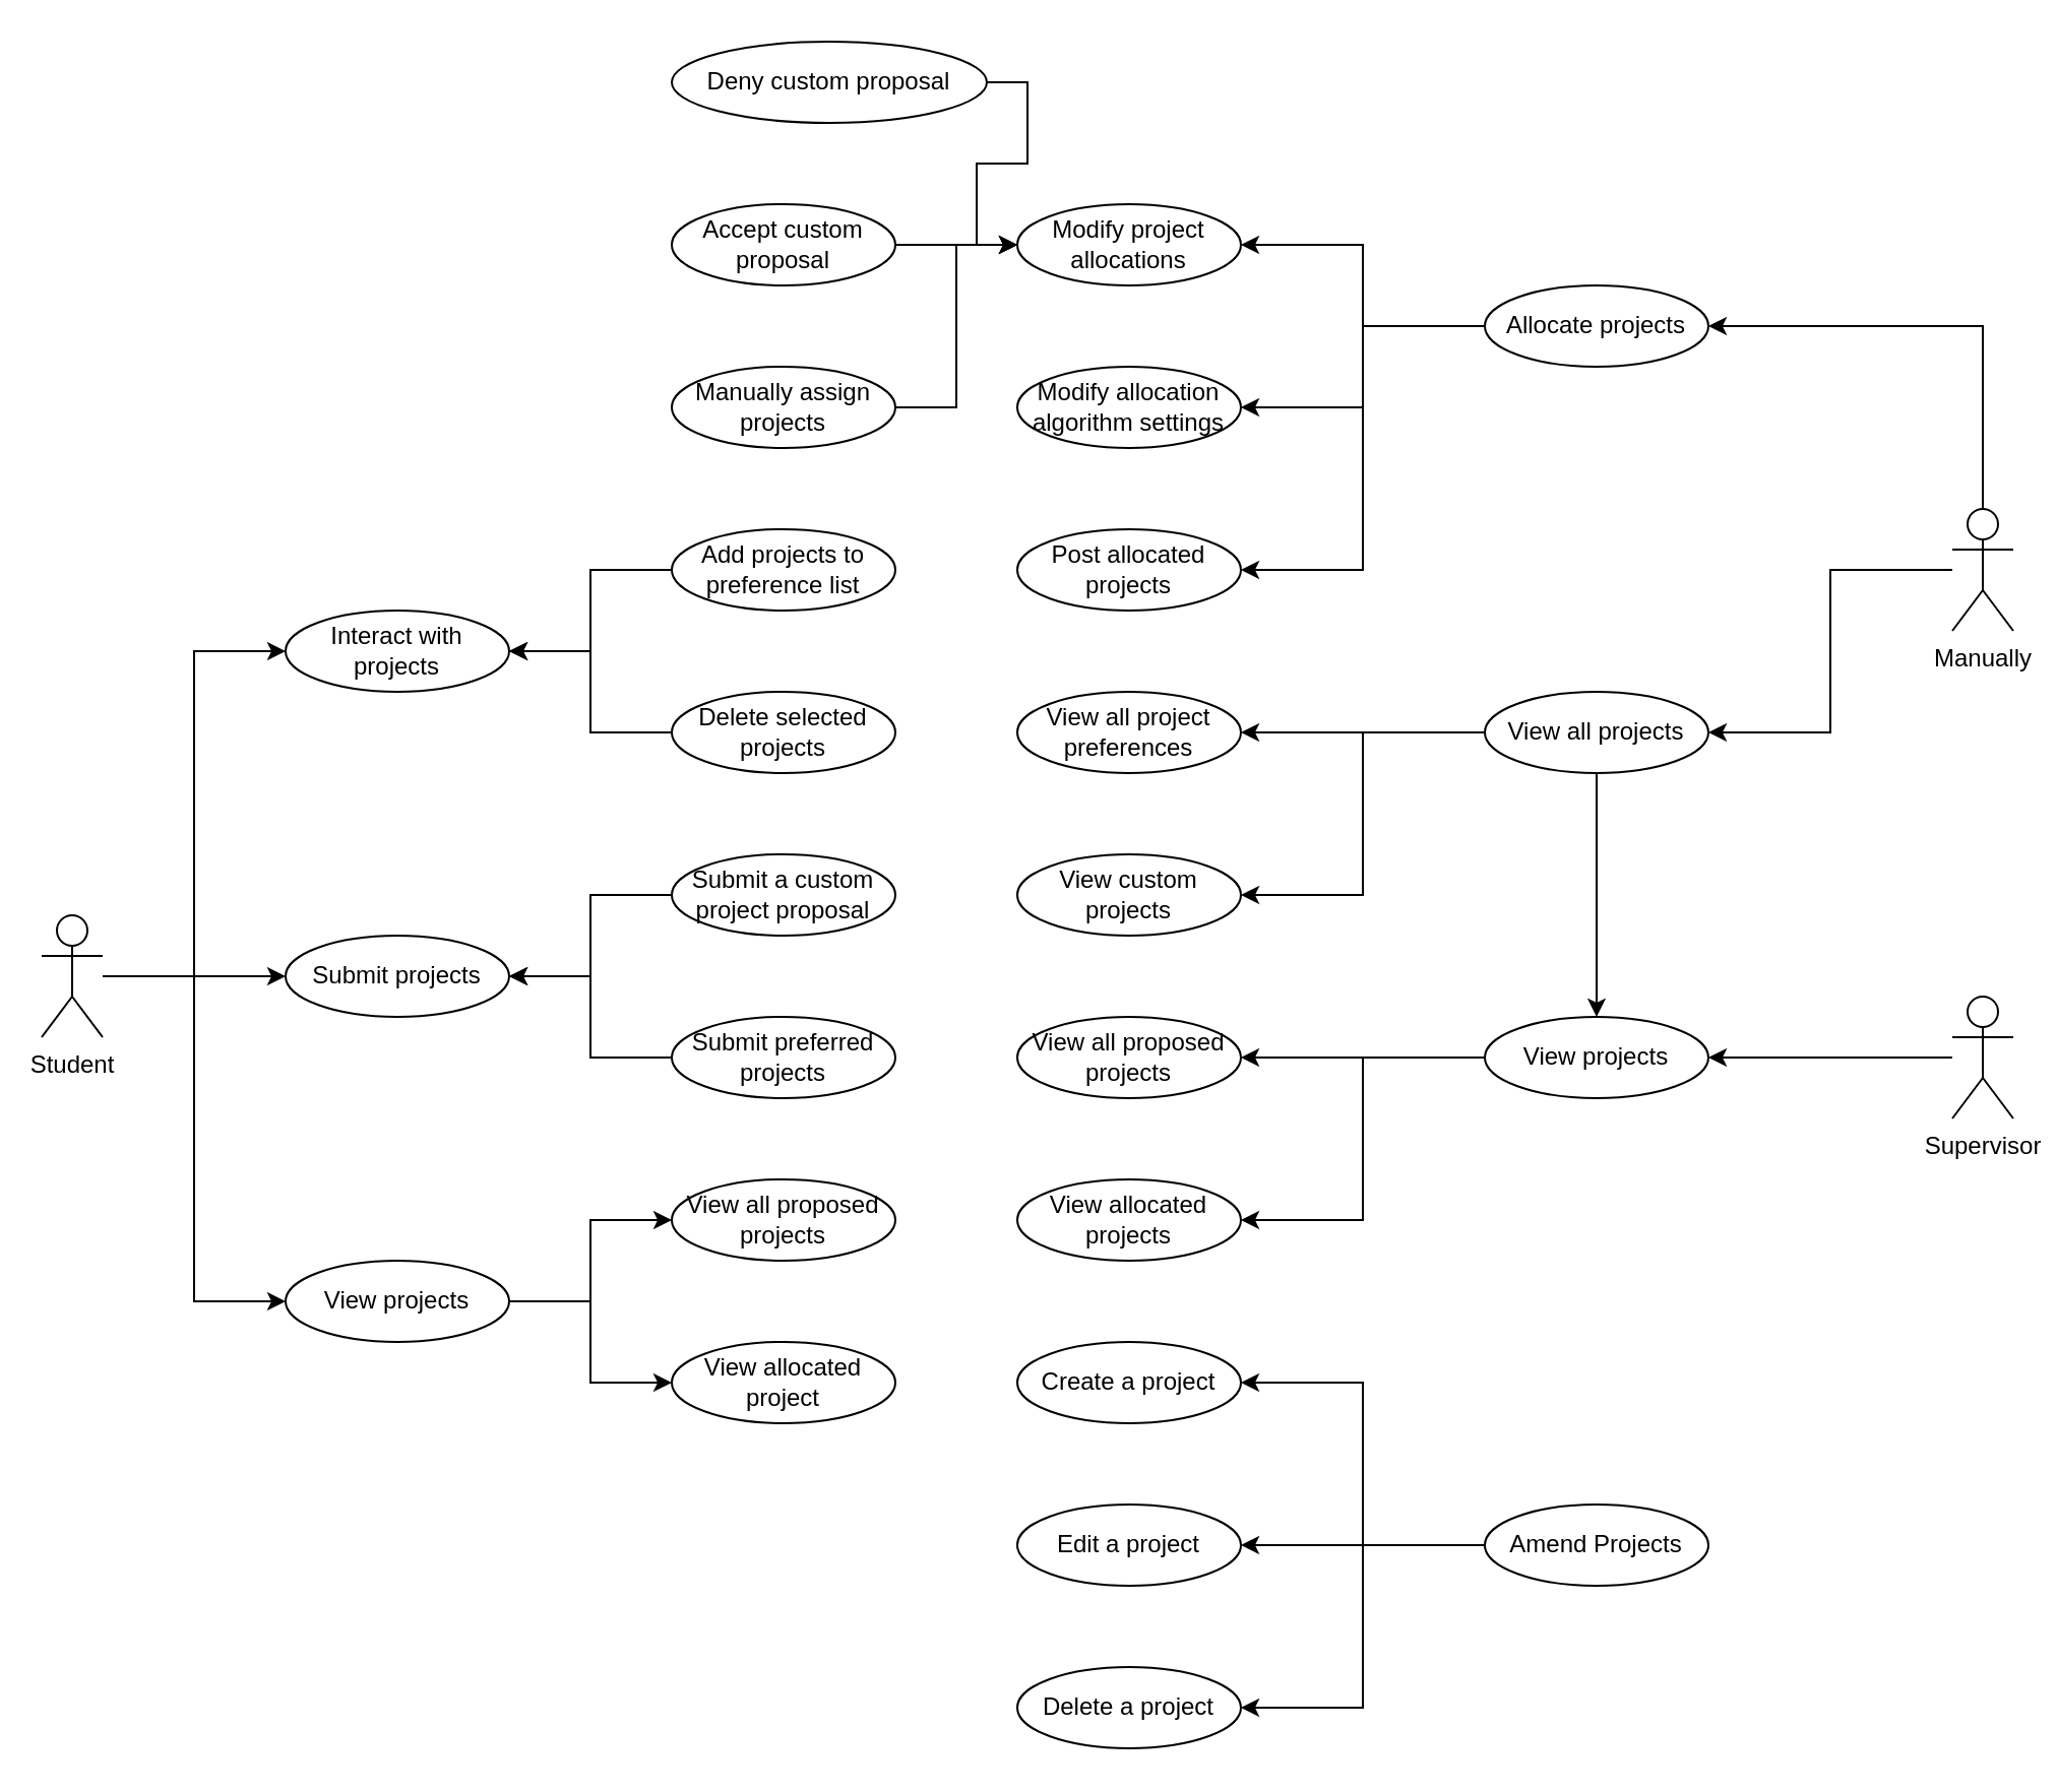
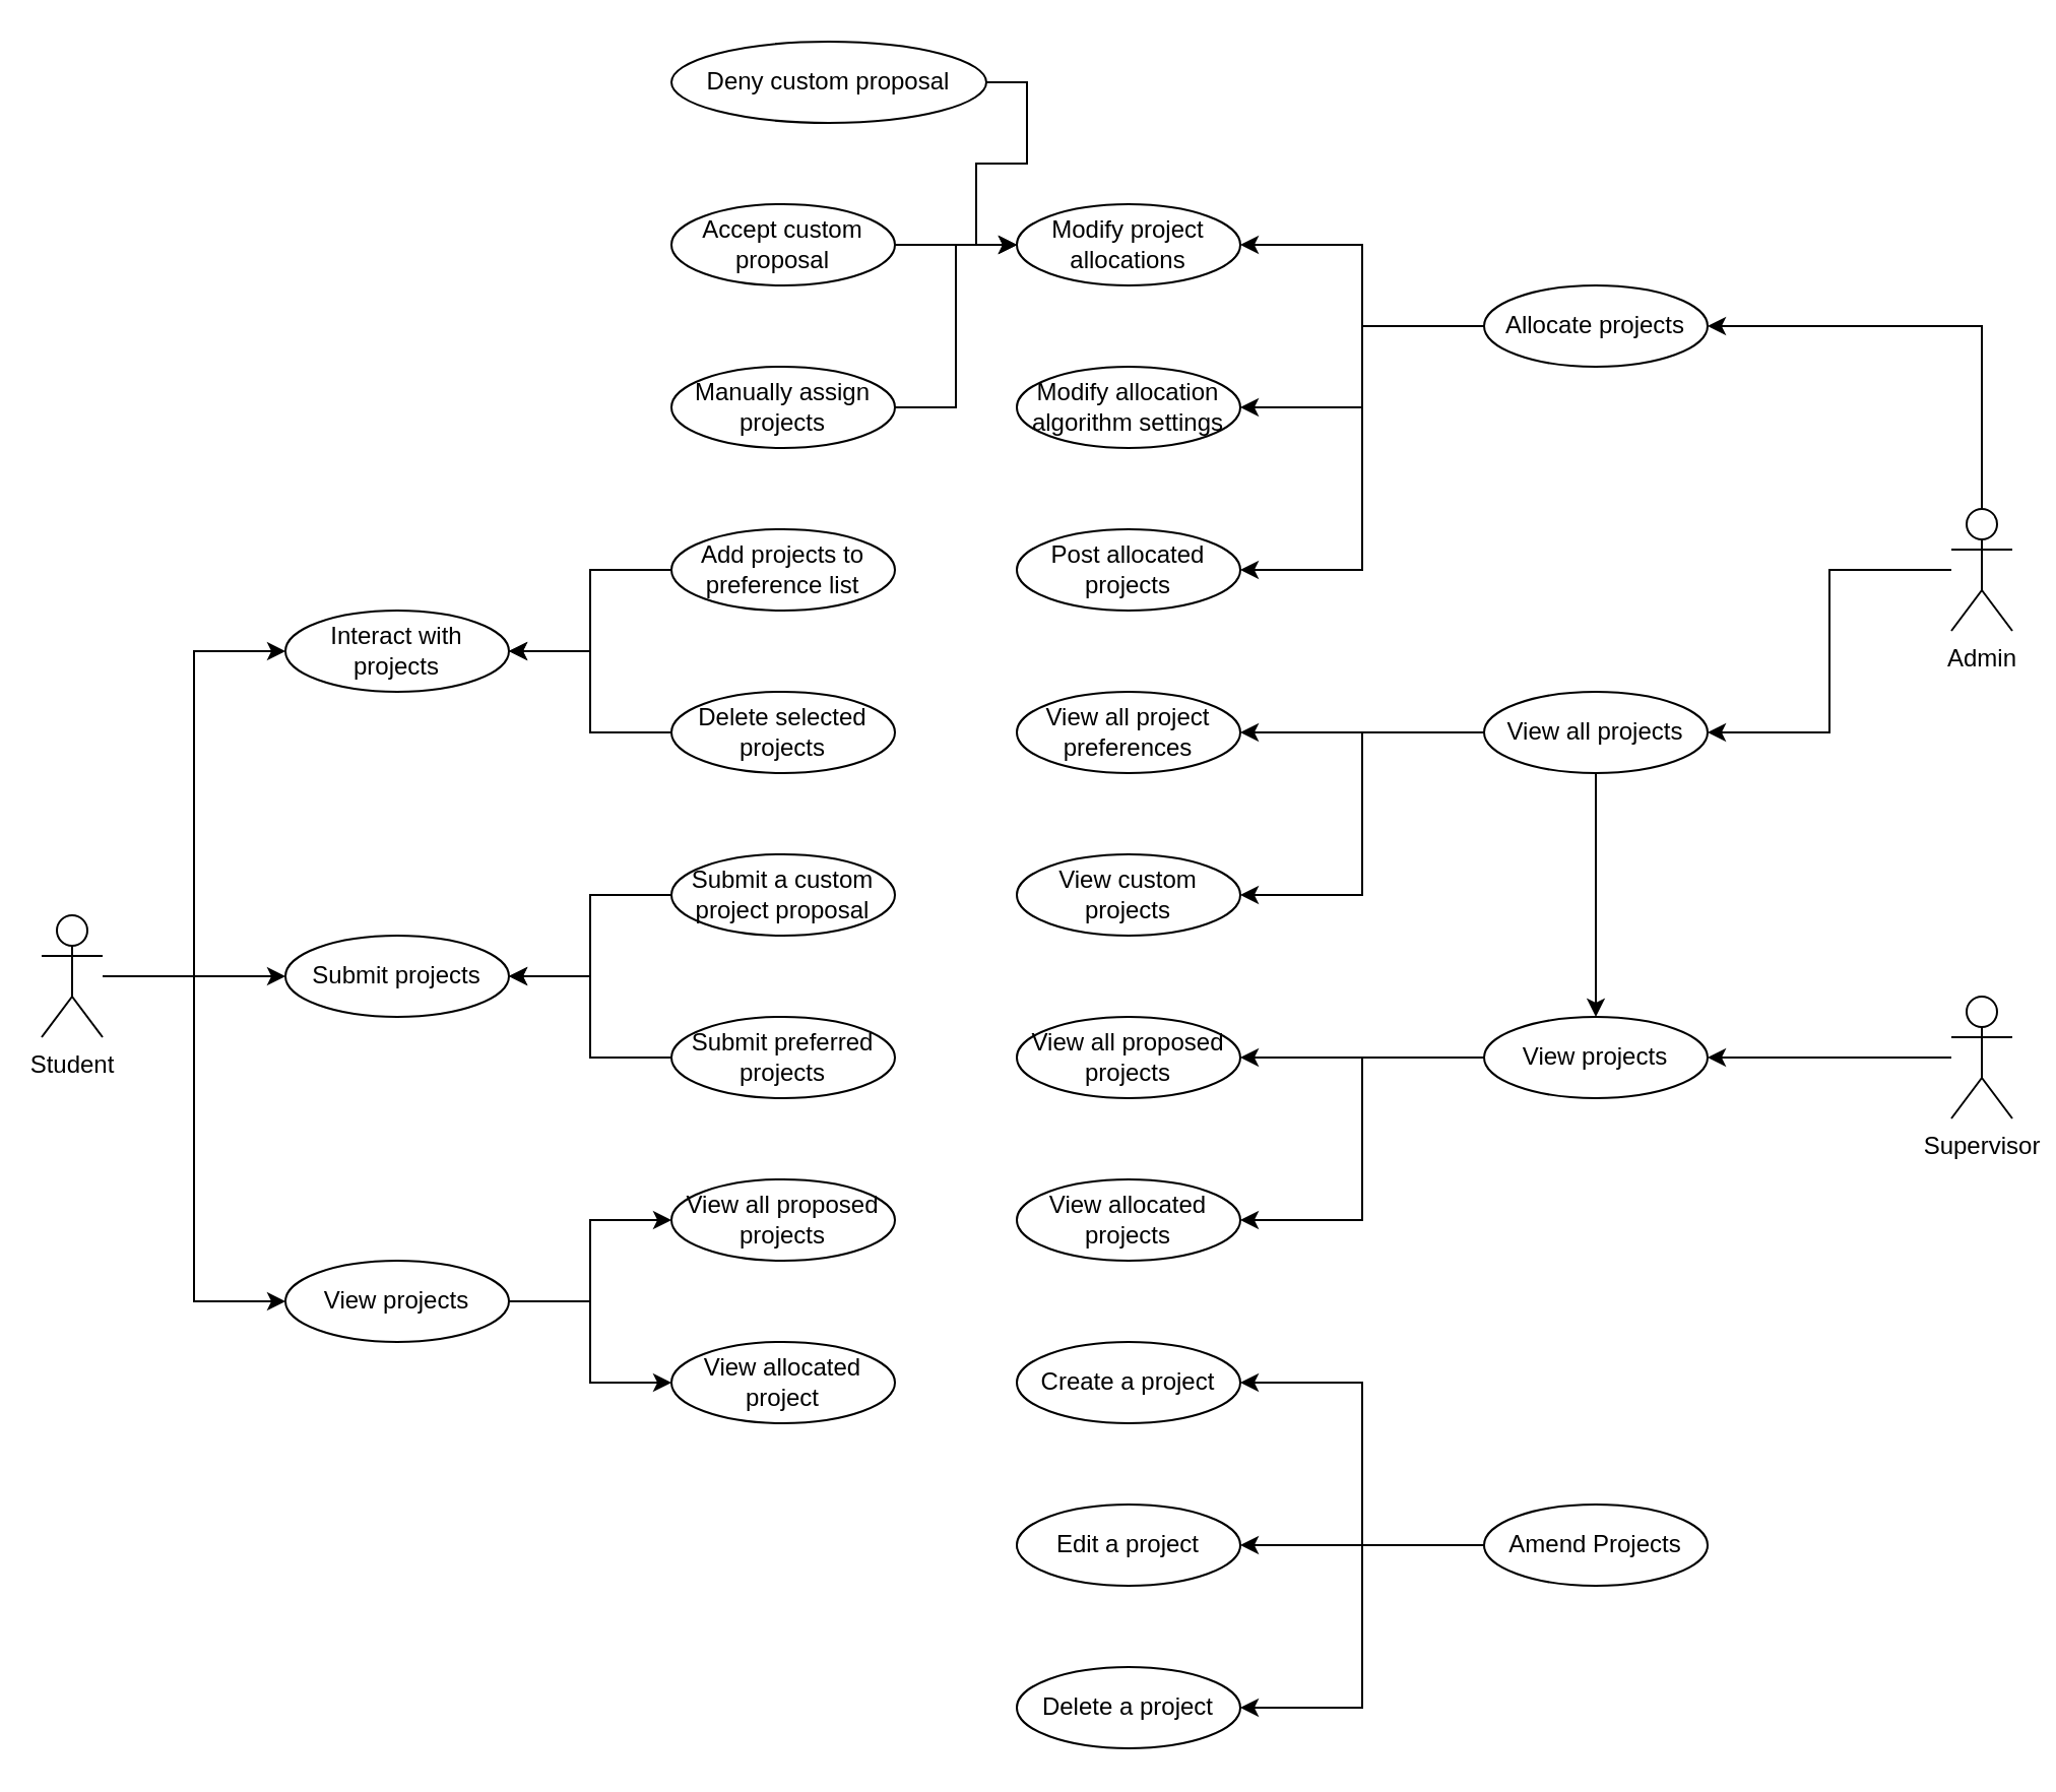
- <mxCell id="18" value="Manually" style="shape=umlActor;verticalLabelPosition=bottom;verticalAlign=top;html=1;outlineConnect=0;" parent="1" vertex="1"><mxGeometry x="960" y="250" width="30" height="60" as="geometry" /></mxCell>
+ <mxCell id="18" value="Admin" style="shape=umlActor;verticalLabelPosition=bottom;verticalAlign=top;html=1;outlineConnect=0;" parent="1" vertex="1"><mxGeometry x="960" y="250" width="30" height="60" as="geometry" /></mxCell>
